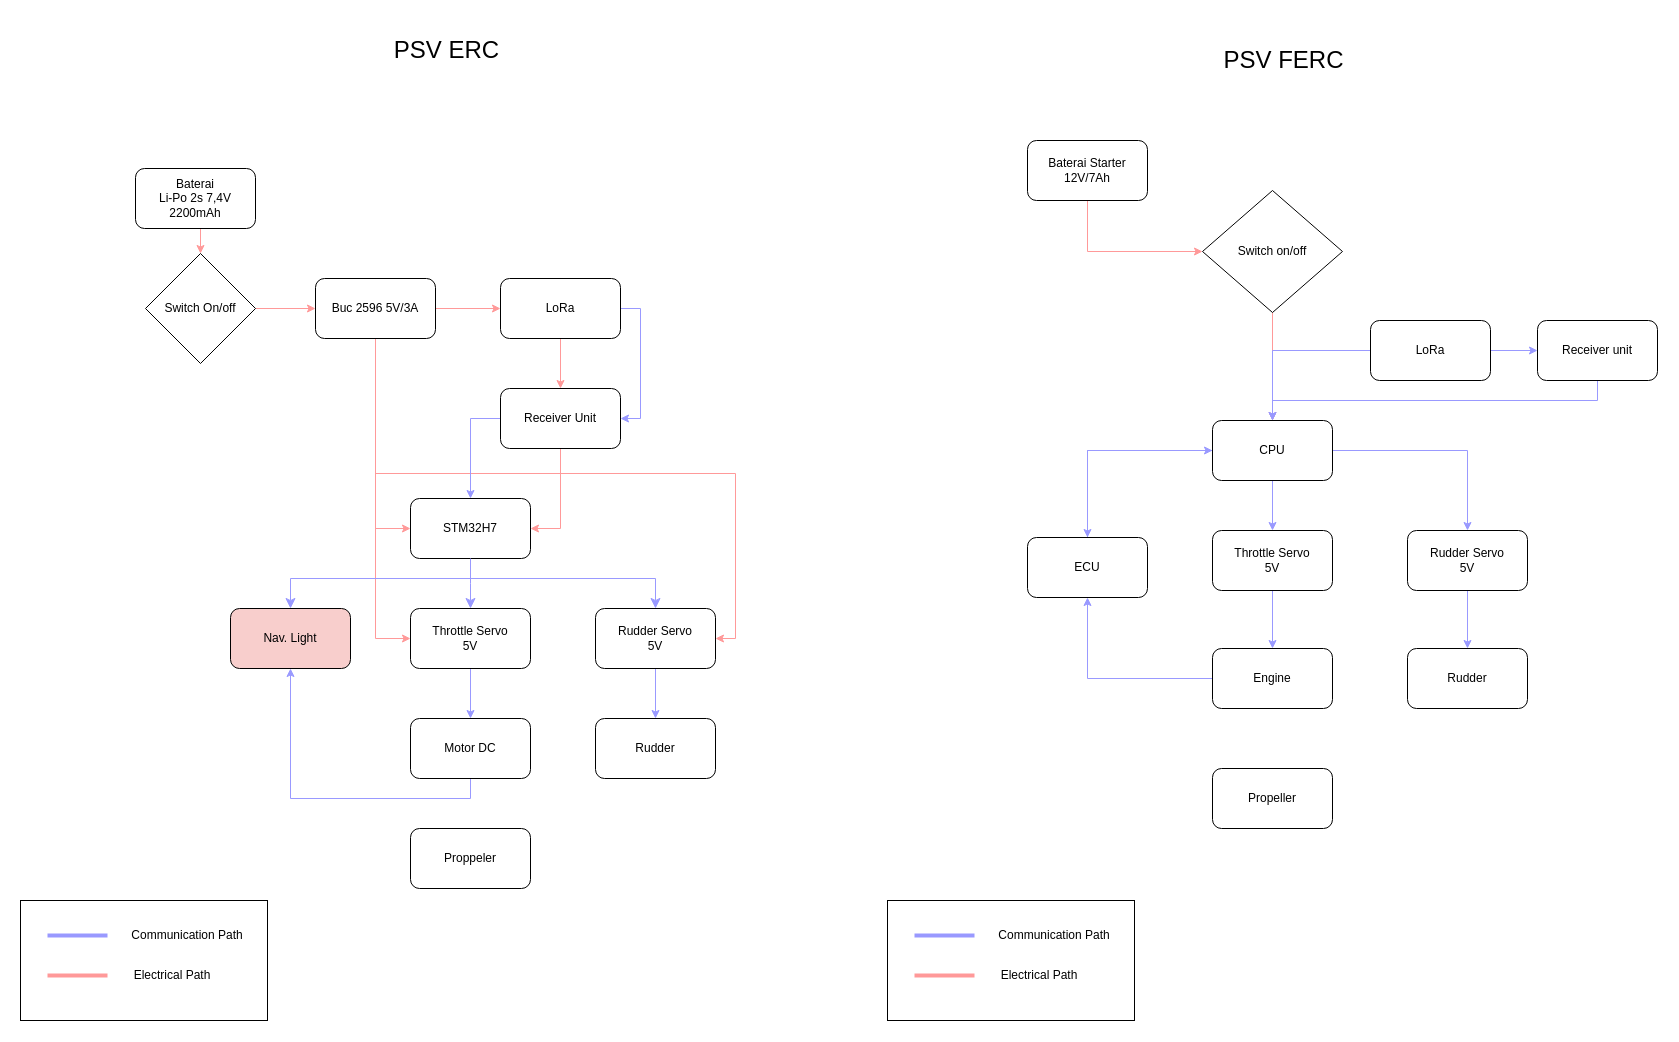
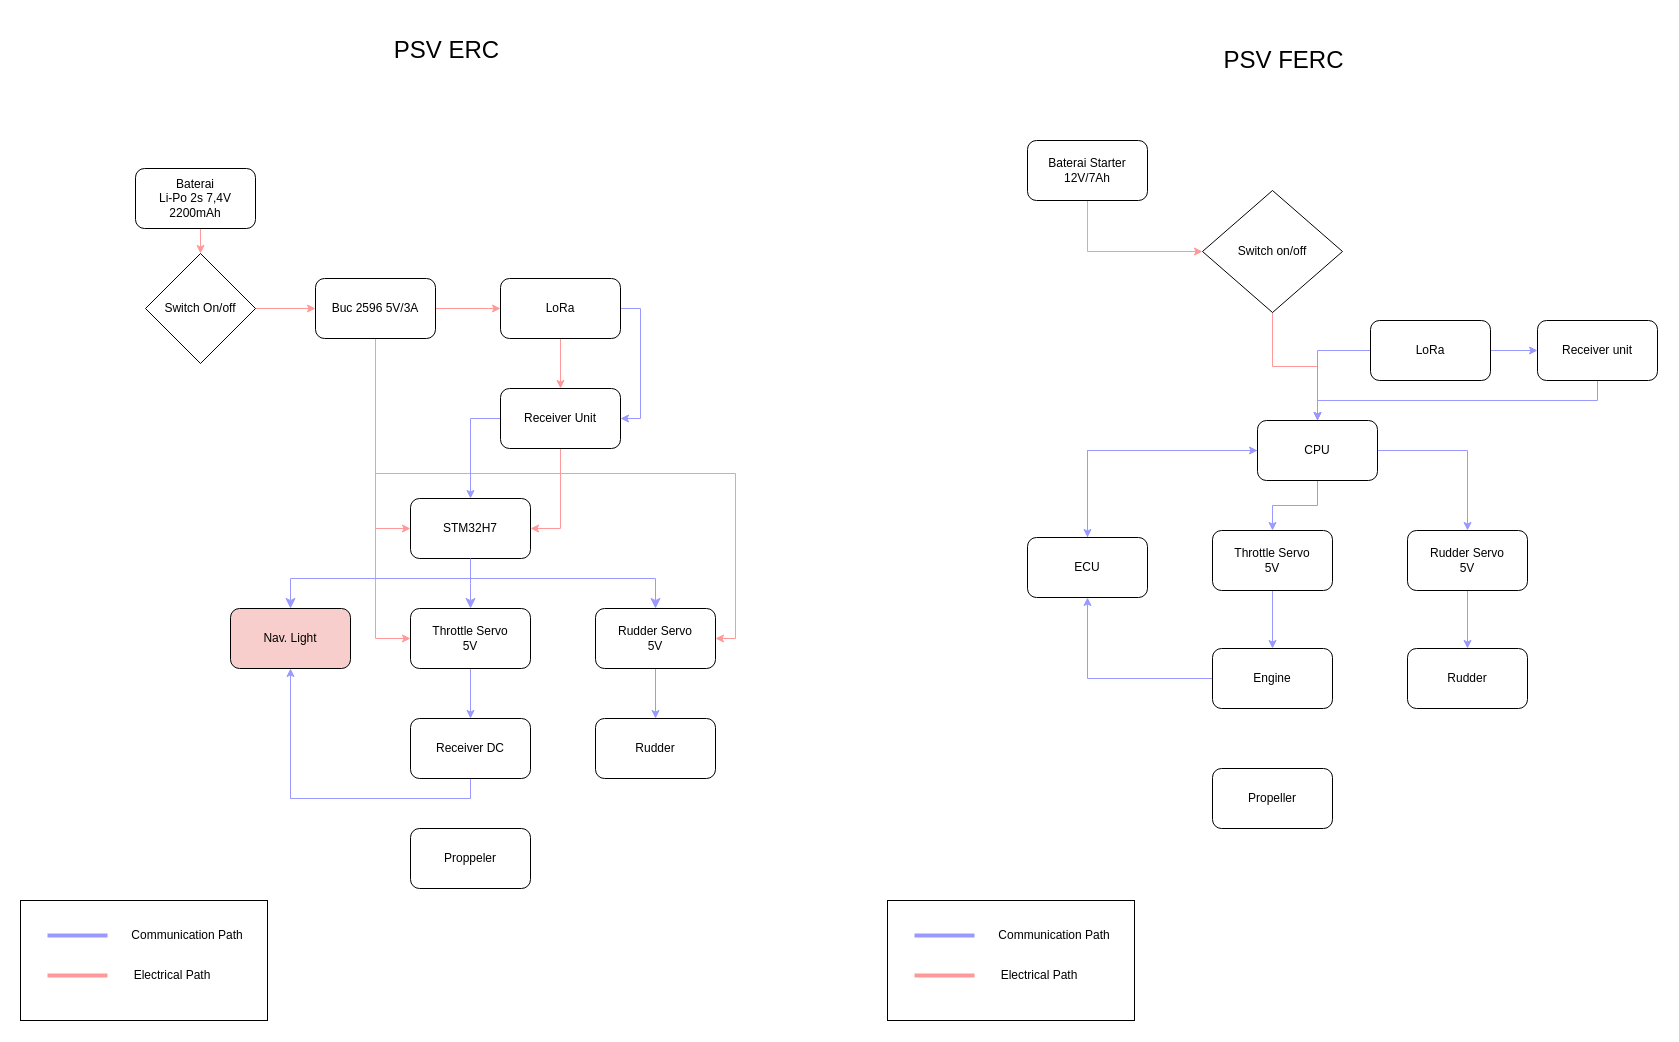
- <mxCell id="39" value="CPU" style="rounded=1;whiteSpace=wrap;html=1;" vertex="1" parent="1"><mxGeometry x="1212" y="420" width="120" height="60" as="geometry" /></mxCell>
+ <mxCell id="39" value="CPU" style="rounded=1;whiteSpace=wrap;html=1;" vertex="1" parent="1"><mxGeometry x="1257" y="420" width="120" height="60" as="geometry" /></mxCell>
- <mxCell id="23" value="Motor DC" style="rounded=1;whiteSpace=wrap;html=1;" vertex="1" parent="1"><mxGeometry x="410" y="718" width="120" height="60" as="geometry" /></mxCell>
+ <mxCell id="23" value="Receiver DC" style="rounded=1;whiteSpace=wrap;html=1;" vertex="1" parent="1"><mxGeometry x="410" y="718" width="120" height="60" as="geometry" /></mxCell>
